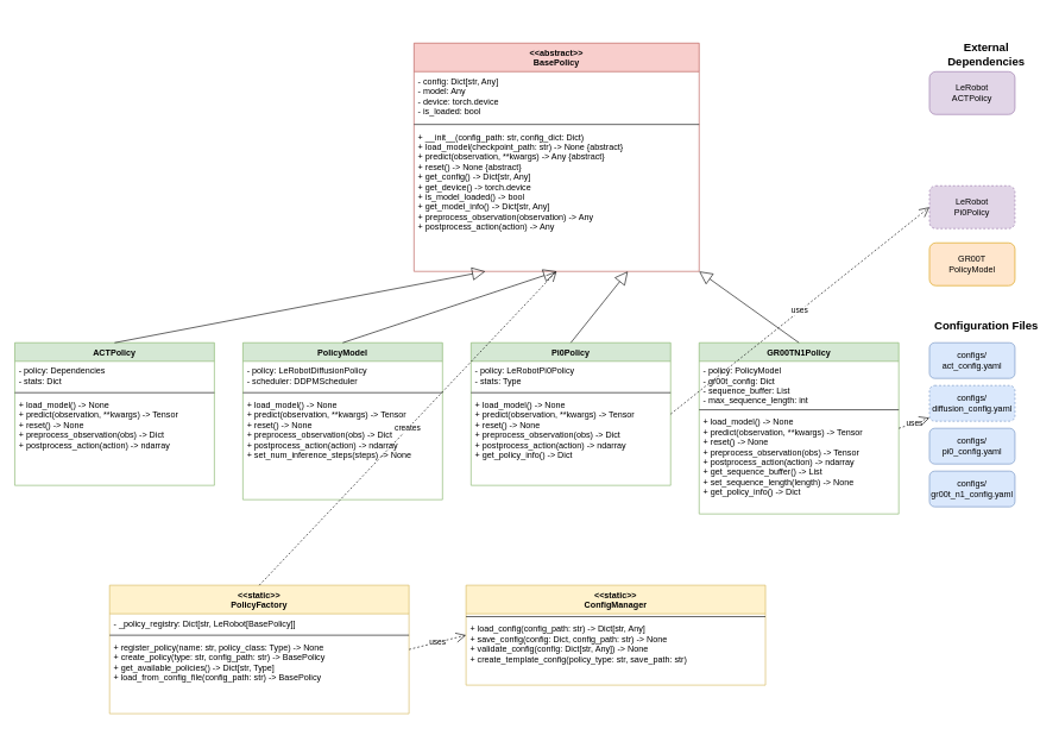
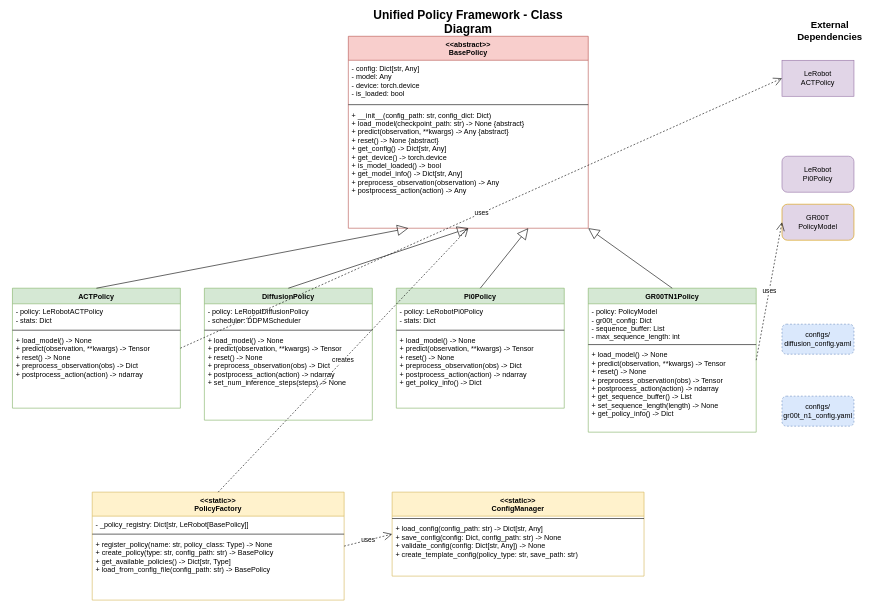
+ <mxCell id="47" value="Unified Policy Framework - Class Diagram" style="text;html=1;strokeColor=none;fillColor=none;align=center;verticalAlign=middle;whiteSpace=wrap;rounded=0;fontStyle=1;fontSize=20;" vertex="1" parent="1"><mxGeometry x="580" y="20" width="400" height="30" as="geometry" /></mxCell>
- <mxCell id="35" value="External Dependencies" style="text;html=1;strokeColor=none;fillColor=none;align=center;verticalAlign=middle;whiteSpace=wrap;rounded=0;fontStyle=1;fontSize=16;" vertex="1" parent="1"><mxGeometry x="1303" y="60" width="160" height="30" as="geometry" /></mxCell>
+ <mxCell id="35" value="External Dependencies" style="text;html=1;strokeColor=none;fillColor=none;align=center;verticalAlign=middle;whiteSpace=wrap;rounded=0;fontStyle=1;fontSize=16;" vertex="1" parent="1"><mxGeometry x="1303" y="35" width="160" height="30" as="geometry" /></mxCell>
- <mxCell id="36" value="LeRobot&#10;ACTPolicy" style="rounded=1;whiteSpace=wrap;html=1;fillColor=#e1d5e7;strokeColor=#9673a6;" vertex="1" parent="1"><mxGeometry x="1303" y="100" width="120" height="60" as="geometry" /></mxCell>
+ <mxCell id="36" value="LeRobot&#10;ACTPolicy" style="whiteSpace=wrap;html=1;fillColor=#e1d5e7;strokeColor=#9673a6;rounded=0;" vertex="1" parent="1"><mxGeometry x="1303" y="100" width="120" height="60" as="geometry" /></mxCell>
+ <mxCell id="39" value="uses" style="endArrow=open;endFill=1;endSize=12;html=1;entryX=0;entryY=0.5;entryDx=0;entryDy=0;exitX=1;exitY=0.5;exitDx=0;exitDy=0;dashed=1;" edge="1" parent="1" source="6" target="36"><mxGeometry width="160" relative="1" as="geometry"><mxPoint x="303" y="580" as="sourcePoint" /><mxPoint x="463" y="580" as="targetPoint" /><mxPoint as="offset" /></mxGeometry></mxCell>
- <mxCell id="37" value="LeRobot&#10;Pi0Policy" style="rounded=1;whiteSpace=wrap;html=1;fillColor=#e1d5e7;strokeColor=#9673a6;dashed=1;" vertex="1" parent="1"><mxGeometry x="1303" y="260" width="120" height="60" as="geometry" /></mxCell>
+ <mxCell id="37" value="LeRobot&#10;Pi0Policy" style="rounded=1;whiteSpace=wrap;html=1;fillColor=#e1d5e7;strokeColor=#9673a6;" vertex="1" parent="1"><mxGeometry x="1303" y="260" width="120" height="60" as="geometry" /></mxCell>
- <mxCell id="38" value="GR00T&#10;PolicyModel" style="rounded=1;whiteSpace=wrap;html=1;fillColor=#ffe6cc;strokeColor=#d79b00;" vertex="1" parent="1"><mxGeometry x="1303" y="340" width="120" height="60" as="geometry" /></mxCell>
+ <mxCell id="38" value="GR00T&#10;PolicyModel" style="rounded=1;whiteSpace=wrap;html=1;fillColor=#e1d5e7;strokeColor=#d79b00;" vertex="1" parent="1"><mxGeometry x="1303" y="340" width="120" height="60" as="geometry" /></mxCell>
- <mxCell id="42" value="Configuration Files" style="text;html=1;strokeColor=none;fillColor=none;align=center;verticalAlign=middle;whiteSpace=wrap;rounded=0;fontStyle=1;fontSize=16;" vertex="1" parent="1"><mxGeometry x="1303" y="440" width="160" height="30" as="geometry" /></mxCell>
- <mxCell id="40" value="uses" style="endArrow=open;endFill=1;endSize=12;html=1;entryX=0;entryY=0.5;entryDx=0;entryDy=0;exitX=1;exitY=0.5;exitDx=0;exitDy=0;dashed=1;" edge="1" parent="1" source="14" target="37"><mxGeometry width="160" relative="1" as="geometry"><mxPoint x="943" y="580" as="sourcePoint" /><mxPoint x="1103" y="580" as="targetPoint" /><mxPoint as="offset" /></mxGeometry></mxCell>
- <mxCell id="10" value="PolicyModel" style="swimlane;fontStyle=1;align=center;verticalAlign=top;childLayout=stackLayout;horizontal=1;startSize=26;horizontalStack=0;resizeParent=1;resizeParentMax=0;resizeLast=0;collapsible=1;marginBottom=0;fillColor=#d5e8d4;strokeColor=#82b366;" vertex="1" parent="1"><mxGeometry x="340" y="480" width="280" height="220" as="geometry" /></mxCell>
+ <mxCell id="10" value="DiffusionPolicy" style="swimlane;fontStyle=1;align=center;verticalAlign=top;childLayout=stackLayout;horizontal=1;startSize=26;horizontalStack=0;resizeParent=1;resizeParentMax=0;resizeLast=0;collapsible=1;marginBottom=0;fillColor=#d5e8d4;strokeColor=#82b366;" vertex="1" parent="1"><mxGeometry x="340" y="480" width="280" height="220" as="geometry" /></mxCell>
- <mxCell id="43" value="configs/&#10;act_config.yaml" style="rounded=1;whiteSpace=wrap;html=1;fillColor=#dae8fc;strokeColor=#6c8ebf;" vertex="1" parent="1"><mxGeometry x="1303" y="480" width="120" height="50" as="geometry" /></mxCell>
- <mxCell id="7" value="- policy: Dependencies&#10;- stats: Dict" style="text;strokeColor=none;fillColor=none;align=left;verticalAlign=top;spacingLeft=4;spacingRight=4;overflow=hidden;rotatable=0;points=[[0,0.5],[1,0.5]];portConstraint=eastwest;" vertex="1" parent="6"><mxGeometry y="26" width="280" height="40" as="geometry" /></mxCell>
+ <mxCell id="7" value="- policy: LeRobotACTPolicy&#10;- stats: Dict" style="text;strokeColor=none;fillColor=none;align=left;verticalAlign=top;spacingLeft=4;spacingRight=4;overflow=hidden;rotatable=0;points=[[0,0.5],[1,0.5]];portConstraint=eastwest;" vertex="1" parent="6"><mxGeometry y="26" width="280" height="40" as="geometry" /></mxCell>
- <mxCell id="15" value="- policy: LeRobotPi0Policy&#10;- stats: Type" style="text;strokeColor=none;fillColor=none;align=left;verticalAlign=top;spacingLeft=4;spacingRight=4;overflow=hidden;rotatable=0;points=[[0,0.5],[1,0.5]];portConstraint=eastwest;" vertex="1" parent="14"><mxGeometry y="26" width="280" height="40" as="geometry" /></mxCell>
+ <mxCell id="15" value="- policy: LeRobotPi0Policy&#10;- stats: Dict" style="text;strokeColor=none;fillColor=none;align=left;verticalAlign=top;spacingLeft=4;spacingRight=4;overflow=hidden;rotatable=0;points=[[0,0.5],[1,0.5]];portConstraint=eastwest;" vertex="1" parent="14"><mxGeometry y="26" width="280" height="40" as="geometry" /></mxCell>
- <mxCell id="41" value="uses" style="endArrow=open;endFill=1;endSize=12;html=1;exitX=1;exitY=0.5;exitDx=0;exitDy=0;dashed=1;" edge="1" parent="1" source="18" target="44"><mxGeometry width="160" relative="1" as="geometry"><mxPoint x="1263" y="600" as="sourcePoint" /><mxPoint x="1423" y="600" as="targetPoint" /><mxPoint as="offset" /></mxGeometry></mxCell>
+ <mxCell id="41" value="uses" style="endArrow=open;endFill=1;endSize=12;html=1;entryX=0;entryY=0.5;entryDx=0;entryDy=0;exitX=1;exitY=0.5;exitDx=0;exitDy=0;dashed=1;" edge="1" parent="1" source="18" target="38"><mxGeometry width="160" relative="1" as="geometry"><mxPoint x="1263" y="600" as="sourcePoint" /><mxPoint x="1423" y="600" as="targetPoint" /><mxPoint as="offset" /></mxGeometry></mxCell>
- <mxCell id="45" value="configs/&#10;pi0_config.yaml" style="rounded=1;whiteSpace=wrap;html=1;fillColor=#dae8fc;strokeColor=#6c8ebf;" vertex="1" parent="1"><mxGeometry x="1303" y="600" width="120" height="50" as="geometry" /></mxCell>
- <mxCell id="46" value="configs/&#10;gr00t_n1_config.yaml" style="rounded=1;whiteSpace=wrap;html=1;fillColor=#dae8fc;strokeColor=#6c8ebf;" vertex="1" parent="1"><mxGeometry x="1303" y="660" width="120" height="50" as="geometry" /></mxCell>
+ <mxCell id="46" value="configs/&#10;gr00t_n1_config.yaml" style="rounded=1;whiteSpace=wrap;html=1;fillColor=#dae8fc;strokeColor=#6c8ebf;dashed=1;" vertex="1" parent="1"><mxGeometry x="1303" y="660" width="120" height="50" as="geometry" /></mxCell>
